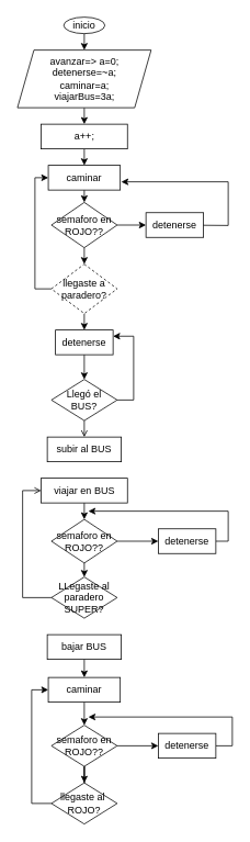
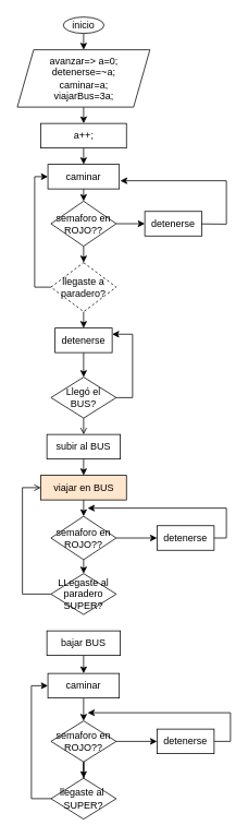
+ <mxCell id="22" style="edgeStyle=orthogonalEdgeStyle;rounded=0;orthogonalLoop=1;jettySize=auto;html=1;exitX=0.5;exitY=1;exitDx=0;exitDy=0;entryX=0.5;entryY=0;entryDx=0;entryDy=0;" edge="1" parent="1" source="23" target="25"><mxGeometry relative="1" as="geometry" /></mxCell>
- <mxCell id="25" value="viajar en BUS" style="rounded=0;whiteSpace=wrap;html=1;" vertex="1" parent="1"><mxGeometry x="49.5" y="580" width="105" height="30" as="geometry" /></mxCell>
+ <mxCell id="25" value="viajar en BUS" style="rounded=0;whiteSpace=wrap;html=1;fillColor=#ffe6cc;" vertex="1" parent="1"><mxGeometry x="49.5" y="580" width="105" height="30" as="geometry" /></mxCell>
- <mxCell id="43" value="llegaste al&amp;nbsp;&lt;br&gt;ROJO?" style="rhombus;whiteSpace=wrap;html=1;" vertex="1" parent="1"><mxGeometry x="62" y="950" width="80" height="50" as="geometry" /></mxCell>
+ <mxCell id="43" value="llegaste al&amp;nbsp;&lt;br&gt;SUPER?" style="rhombus;whiteSpace=wrap;html=1;" vertex="1" parent="1"><mxGeometry x="62" y="950" width="80" height="50" as="geometry" /></mxCell>
